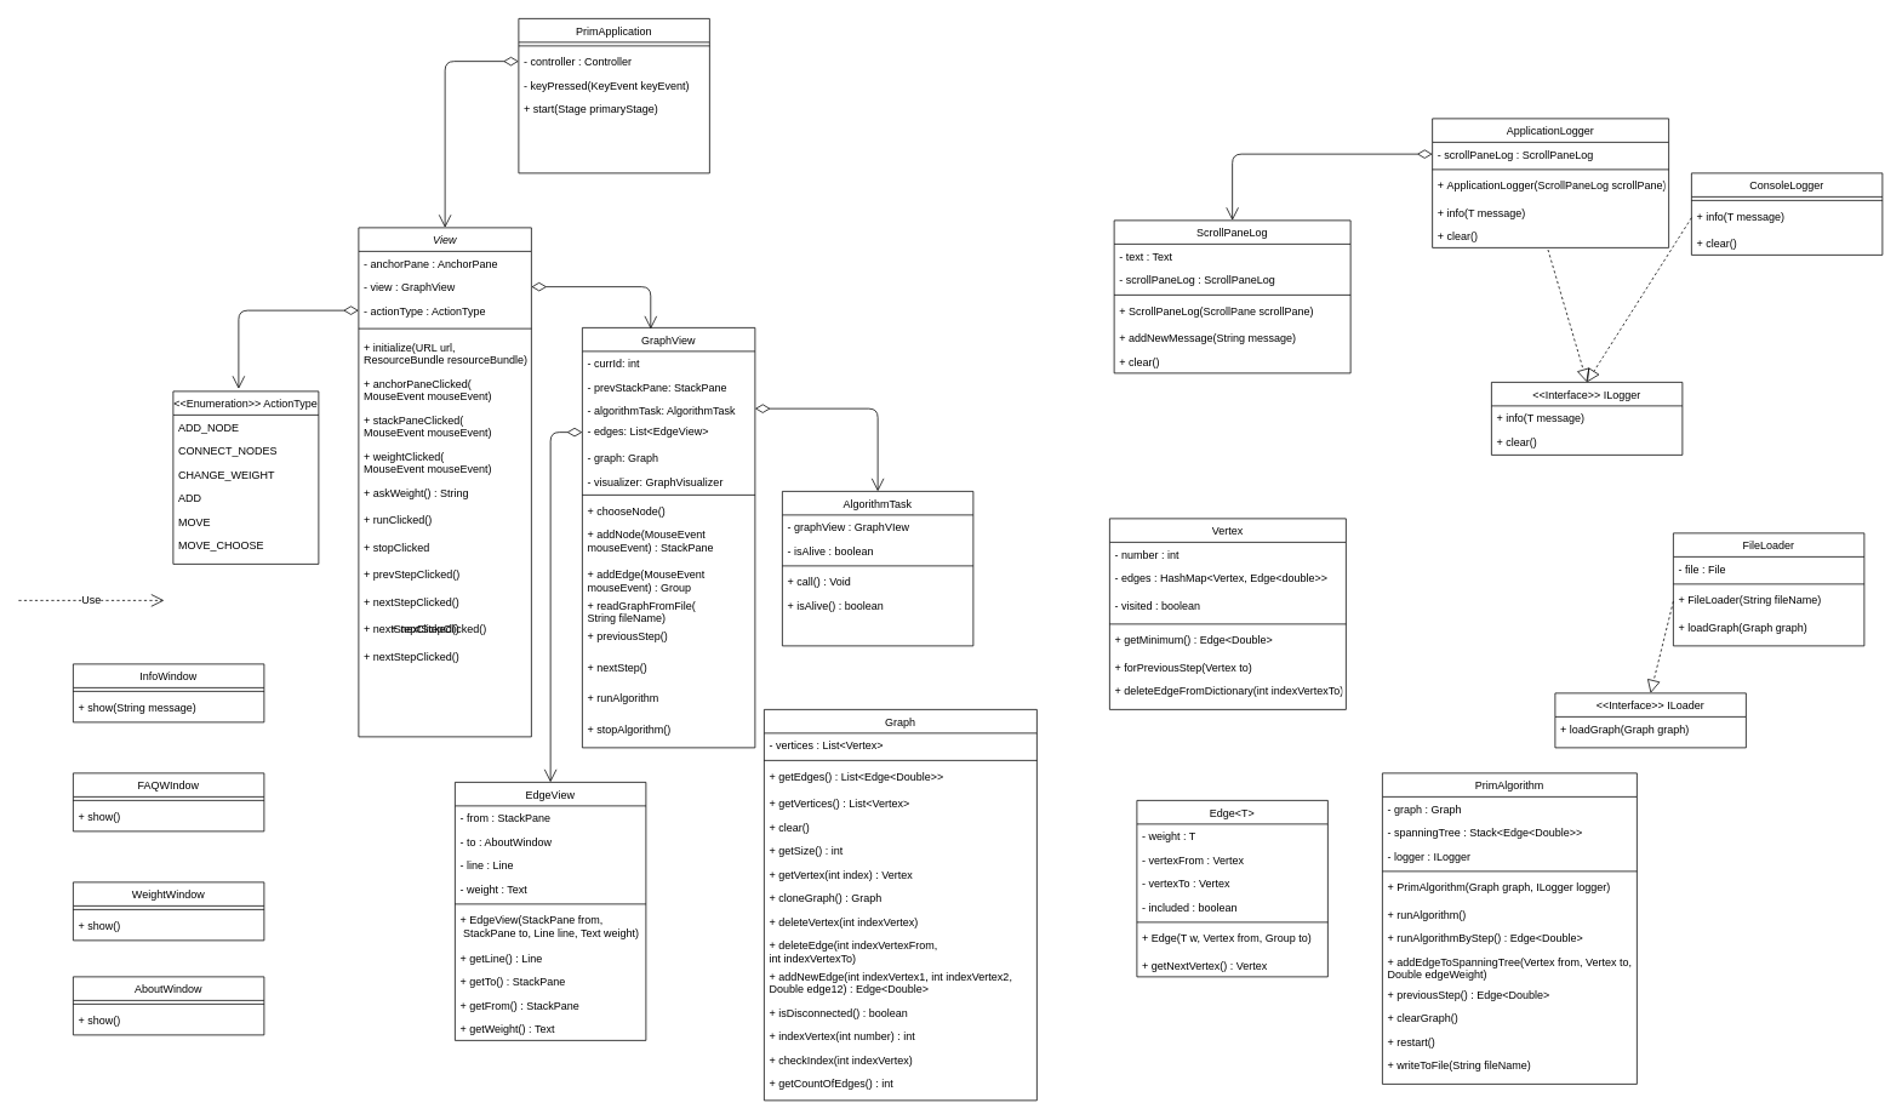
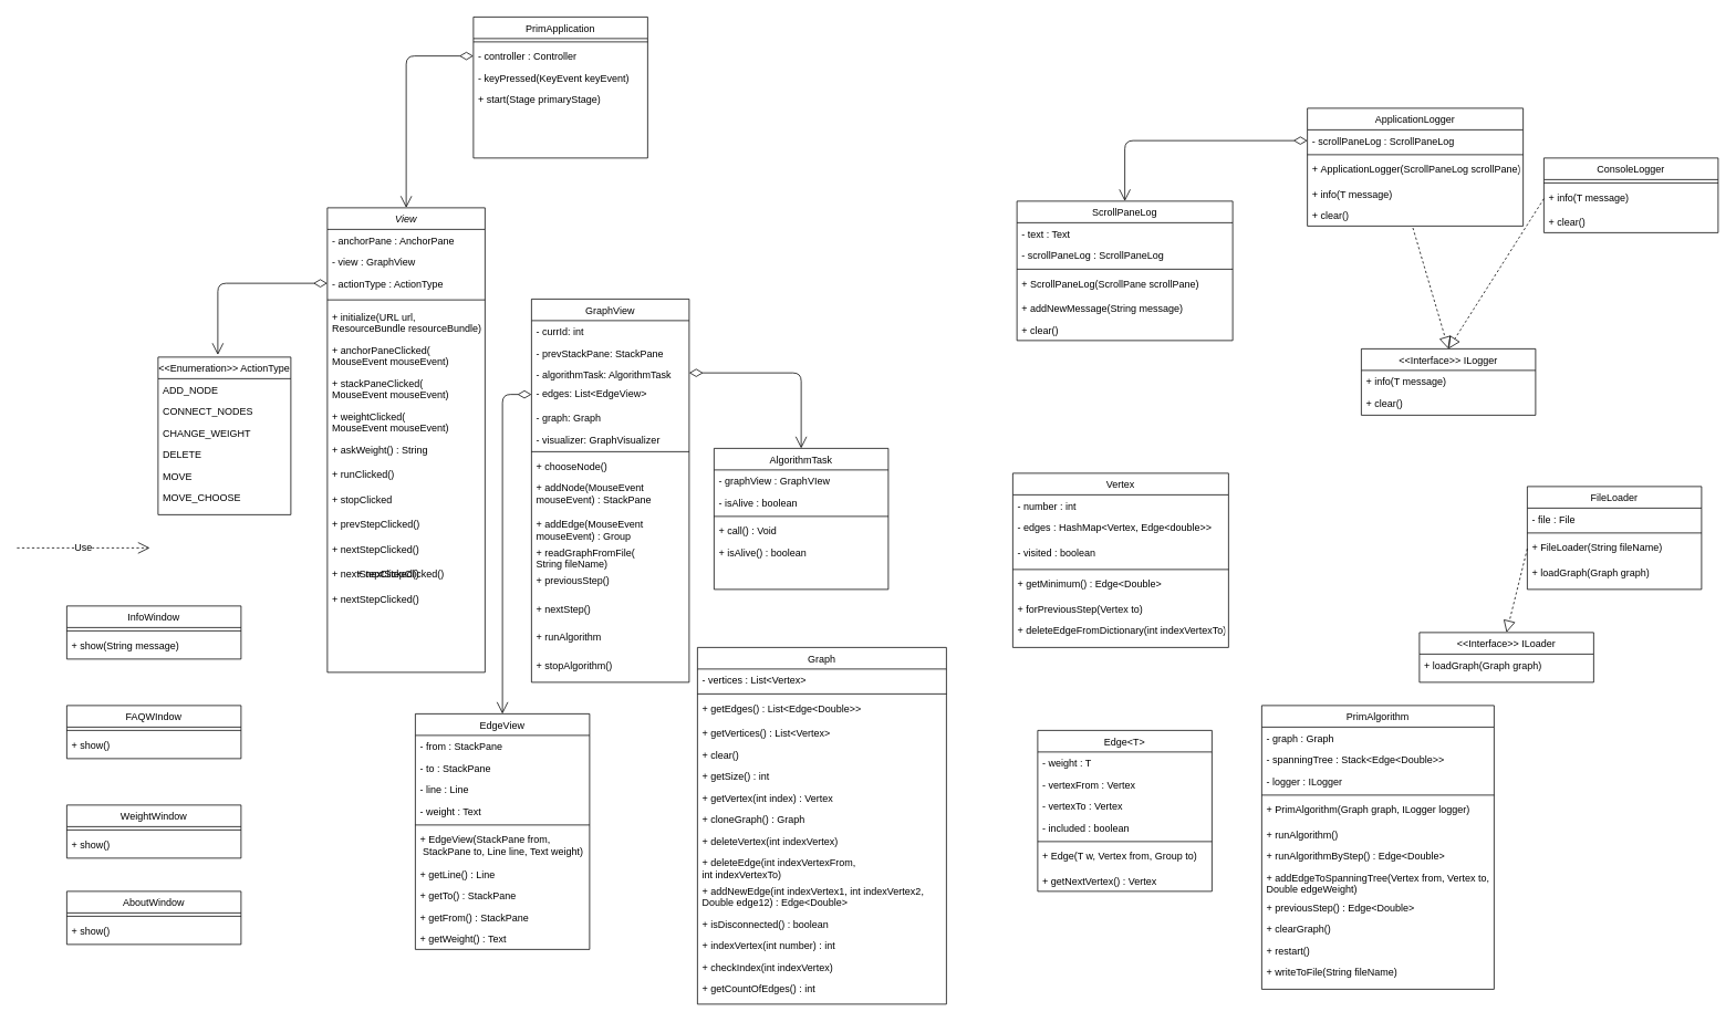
- <mxCell id="41" value="&lt;br&gt;" style="endArrow=open;html=1;endSize=12;startArrow=diamondThin;startSize=14;startFill=0;edgeStyle=orthogonalEdgeStyle;exitX=1;exitY=0.5;exitDx=0;exitDy=0;entryX=0.396;entryY=0.003;entryDx=0;entryDy=0;entryPerimeter=0;" parent="1" source="4" target="25" edge="1"><mxGeometry relative="1" as="geometry"><mxPoint x="240" y="460" as="sourcePoint" /><mxPoint x="400" y="460" as="targetPoint" /></mxGeometry></mxCell>
- <mxCell id="22" value="ADD" style="text;align=left;verticalAlign=top;spacingLeft=4;spacingRight=4;overflow=hidden;rotatable=0;points=[[0,0.5],[1,0.5]];portConstraint=eastwest;rounded=0;shadow=0;html=0;" parent="18" vertex="1"><mxGeometry y="104" width="160" height="26" as="geometry" /></mxCell>
+ <mxCell id="22" value="DELETE" style="text;align=left;verticalAlign=top;spacingLeft=4;spacingRight=4;overflow=hidden;rotatable=0;points=[[0,0.5],[1,0.5]];portConstraint=eastwest;rounded=0;shadow=0;html=0;" parent="18" vertex="1"><mxGeometry y="104" width="160" height="26" as="geometry" /></mxCell>
- <mxCell id="58" value="- to : AboutWindow" style="text;align=left;verticalAlign=top;spacingLeft=4;spacingRight=4;overflow=hidden;rotatable=0;points=[[0,0.5],[1,0.5]];portConstraint=eastwest;" vertex="1" parent="56"><mxGeometry y="52" width="210" height="26" as="geometry" /></mxCell>
+ <mxCell id="58" value="- to : StackPane" style="text;align=left;verticalAlign=top;spacingLeft=4;spacingRight=4;overflow=hidden;rotatable=0;points=[[0,0.5],[1,0.5]];portConstraint=eastwest;" vertex="1" parent="56"><mxGeometry y="52" width="210" height="26" as="geometry" /></mxCell>
